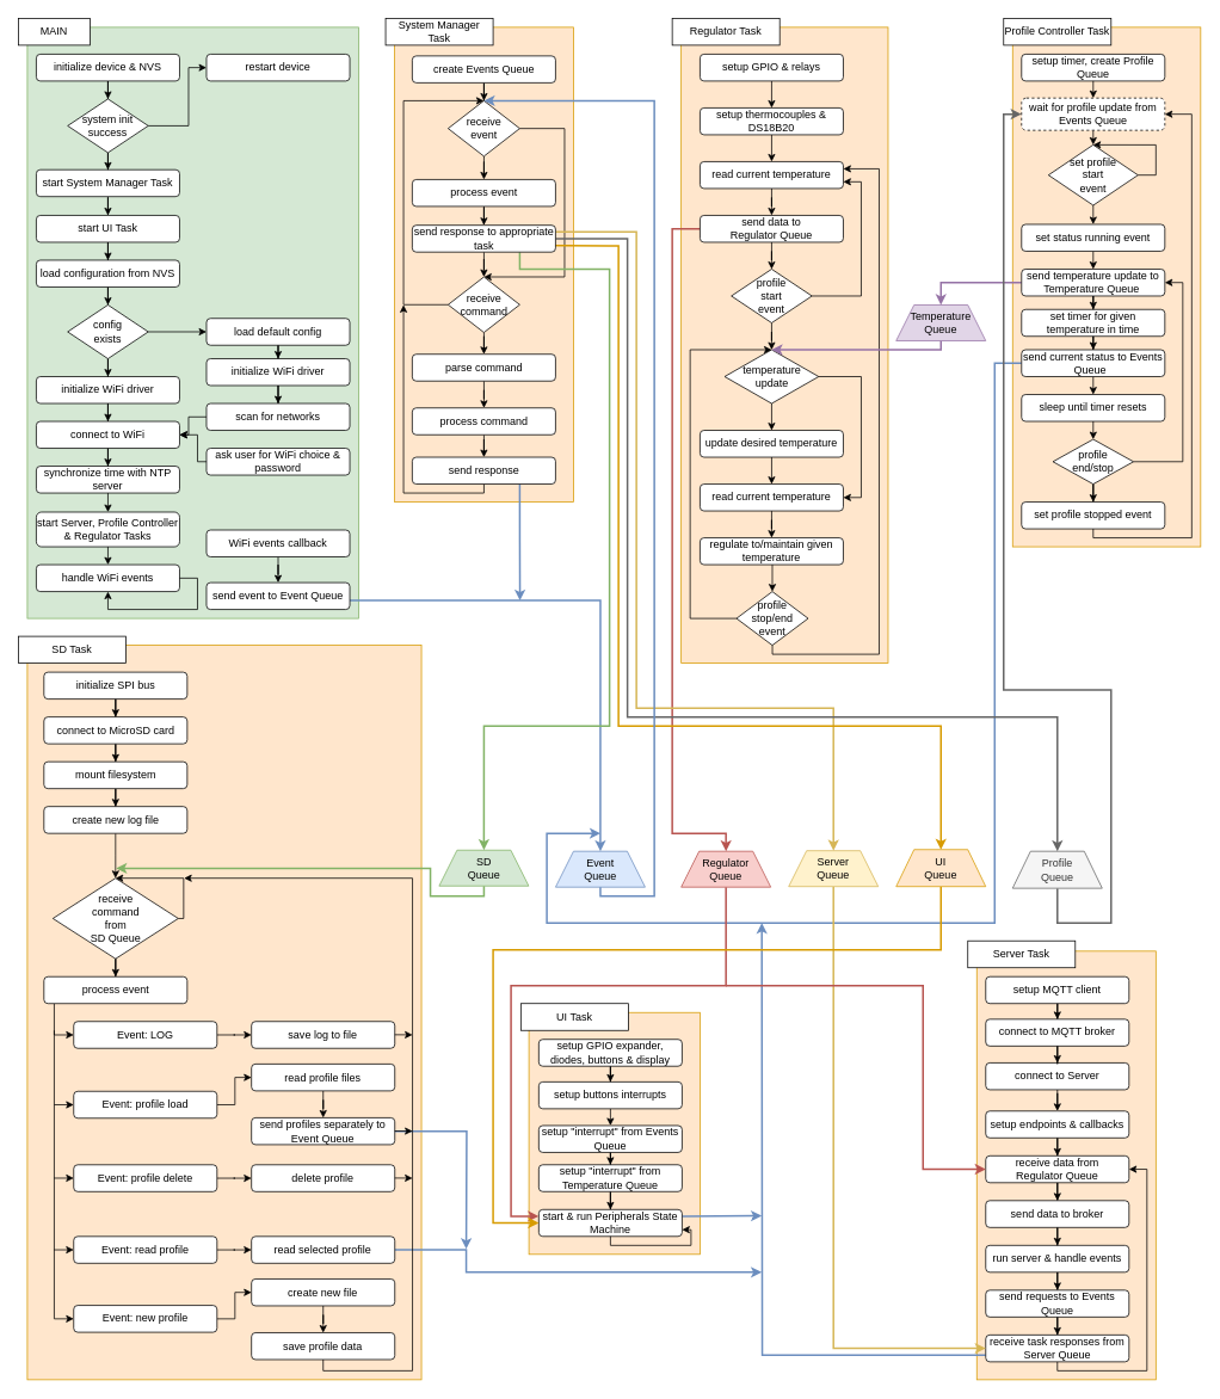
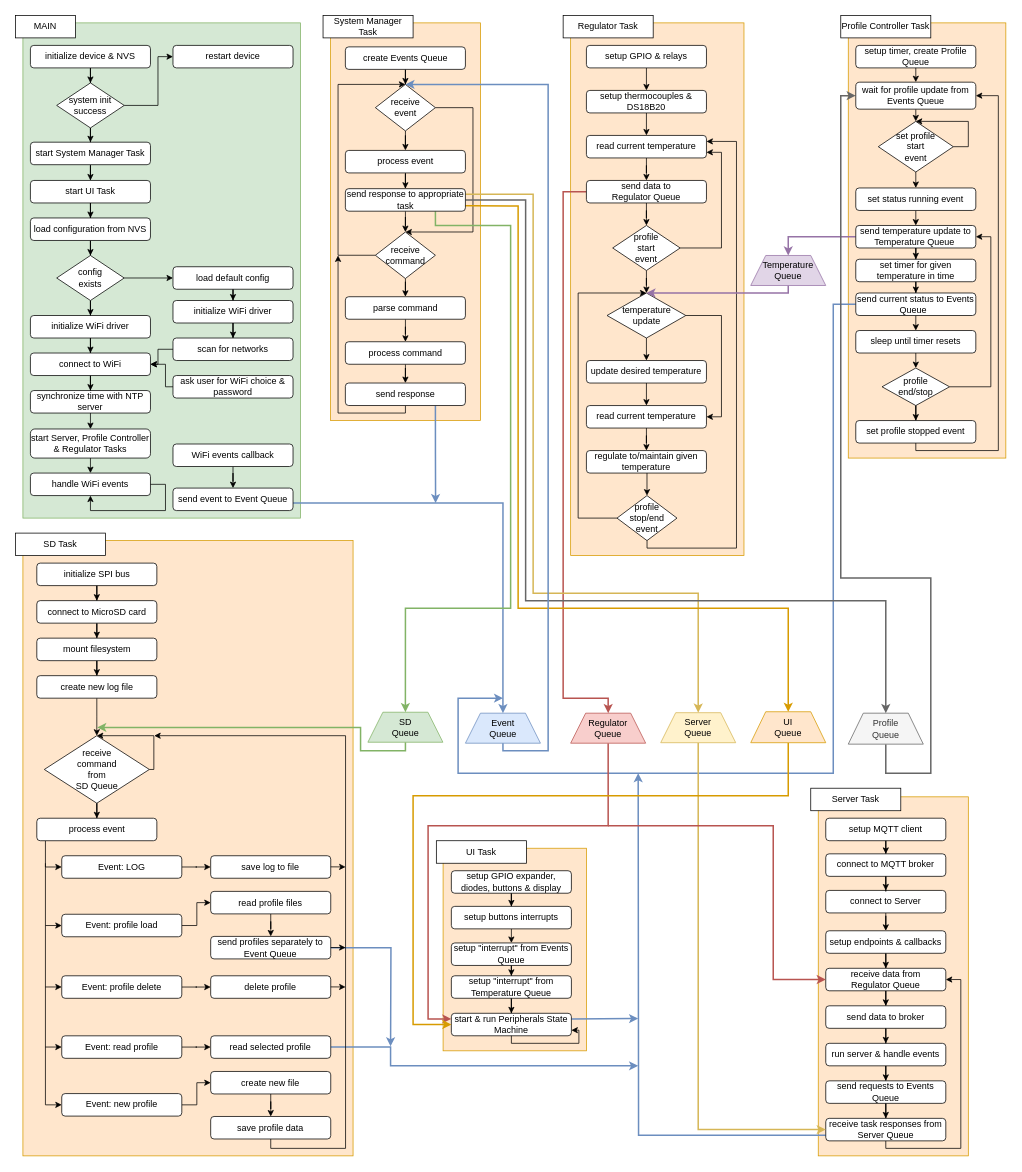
- <mxCell id="120" value="wait for profile update from Events Queue" style="rounded=1;whiteSpace=wrap;html=1;dashed=1;" parent="1" vertex="1"><mxGeometry x="1140" y="109" width="160" height="36" as="geometry" /></mxCell>
+ <mxCell id="120" value="wait for profile update from Events Queue" style="rounded=1;whiteSpace=wrap;html=1;" parent="1" vertex="1"><mxGeometry x="1140" y="109" width="160" height="36" as="geometry" /></mxCell>
